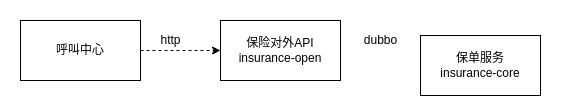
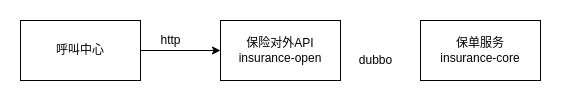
- <mxCell id="7" value="dubbo" style="text;html=1;align=center;verticalAlign=middle;resizable=0;points=[];autosize=1;" vertex="1" parent="1"><mxGeometry x="355" y="30" width="50" height="20" as="geometry" /></mxCell>
+ <mxCell id="7" value="dubbo" style="text;html=1;align=center;verticalAlign=middle;resizable=0;points=[];autosize=1;" vertex="1" parent="1"><mxGeometry x="350" y="50" width="50" height="20" as="geometry" /></mxCell>
- <mxCell id="2" value="" style="edgeStyle=orthogonalEdgeStyle;rounded=0;orthogonalLoop=1;jettySize=auto;html=1;dashed=1;" edge="1" parent="1" source="3" target="4"><mxGeometry relative="1" as="geometry" /></mxCell>
+ <mxCell id="2" value="" style="edgeStyle=orthogonalEdgeStyle;rounded=0;orthogonalLoop=1;jettySize=auto;html=1;" edge="1" parent="1" source="3" target="4"><mxGeometry relative="1" as="geometry" /></mxCell>
- <mxCell id="5" value="保单服务&lt;br&gt;insurance-core" style="rounded=0;whiteSpace=wrap;html=1;" vertex="1" parent="1"><mxGeometry x="420" y="35" width="120" height="60" as="geometry" /></mxCell>
+ <mxCell id="5" value="保单服务&lt;br&gt;insurance-core" style="rounded=0;whiteSpace=wrap;html=1;" vertex="1" parent="1"><mxGeometry x="420" y="20" width="120" height="60" as="geometry" /></mxCell>
